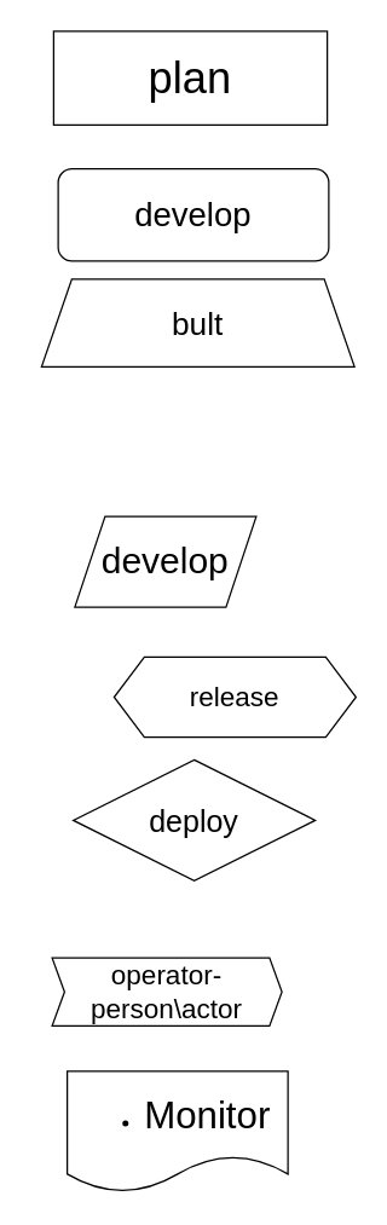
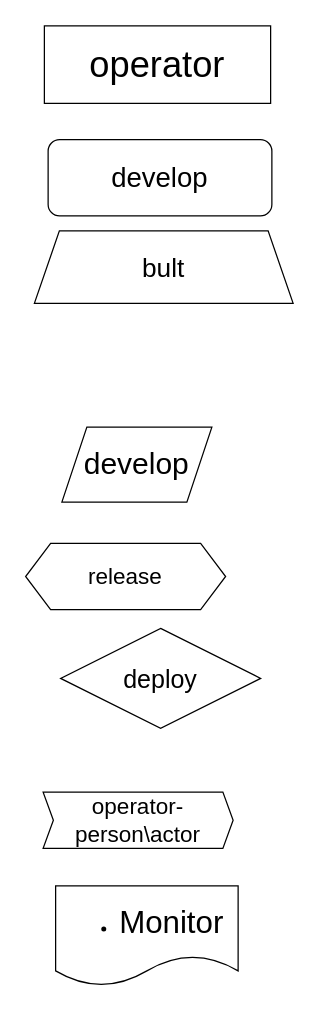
- <mxCell id="3" value="&lt;font style=&quot;font-size: 29px;&quot;&gt;plan&lt;/font&gt;" style="rounded=0;whiteSpace=wrap;html=1;" vertex="1" parent="1"><mxGeometry x="35" y="20" width="181" height="62" as="geometry" /></mxCell>
+ <mxCell id="3" value="&lt;font style=&quot;font-size: 29px;&quot;&gt;operator&lt;/font&gt;" style="rounded=0;whiteSpace=wrap;html=1;" vertex="1" parent="1"><mxGeometry x="35" y="20" width="181" height="62" as="geometry" /></mxCell>
- <mxCell id="7" value="&lt;font style=&quot;font-size: 18px;&quot;&gt;release&lt;/font&gt;" style="shape=hexagon;perimeter=hexagonPerimeter2;whiteSpace=wrap;html=1;fixedSize=1;" vertex="1" parent="1"><mxGeometry x="75" y="434" width="160" height="53" as="geometry" /></mxCell>
+ <mxCell id="7" value="&lt;font style=&quot;font-size: 18px;&quot;&gt;release&lt;/font&gt;" style="shape=hexagon;perimeter=hexagonPerimeter2;whiteSpace=wrap;html=1;fixedSize=1;" vertex="1" parent="1"><mxGeometry x="20" y="434" width="160" height="53" as="geometry" /></mxCell>
